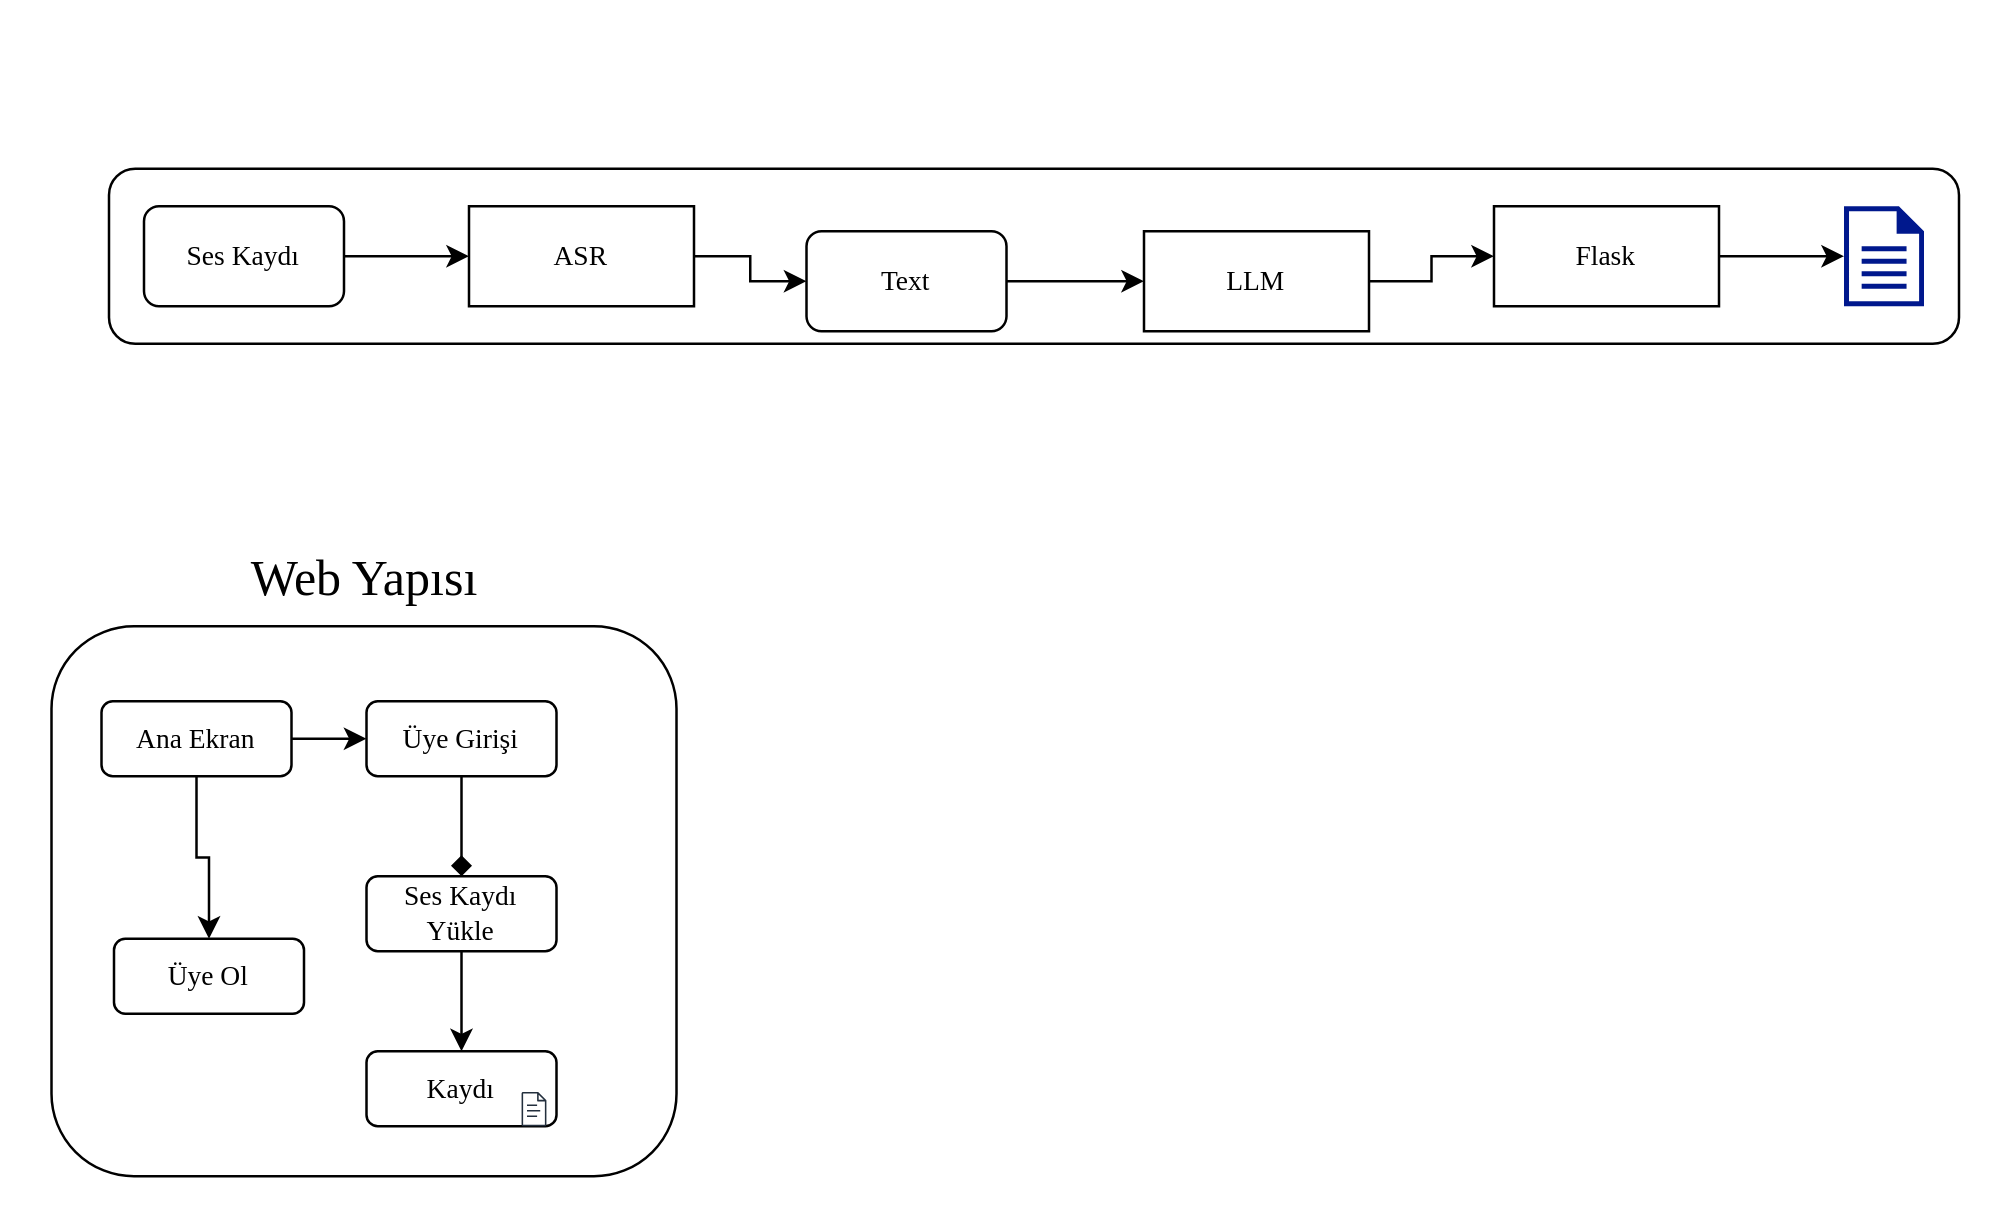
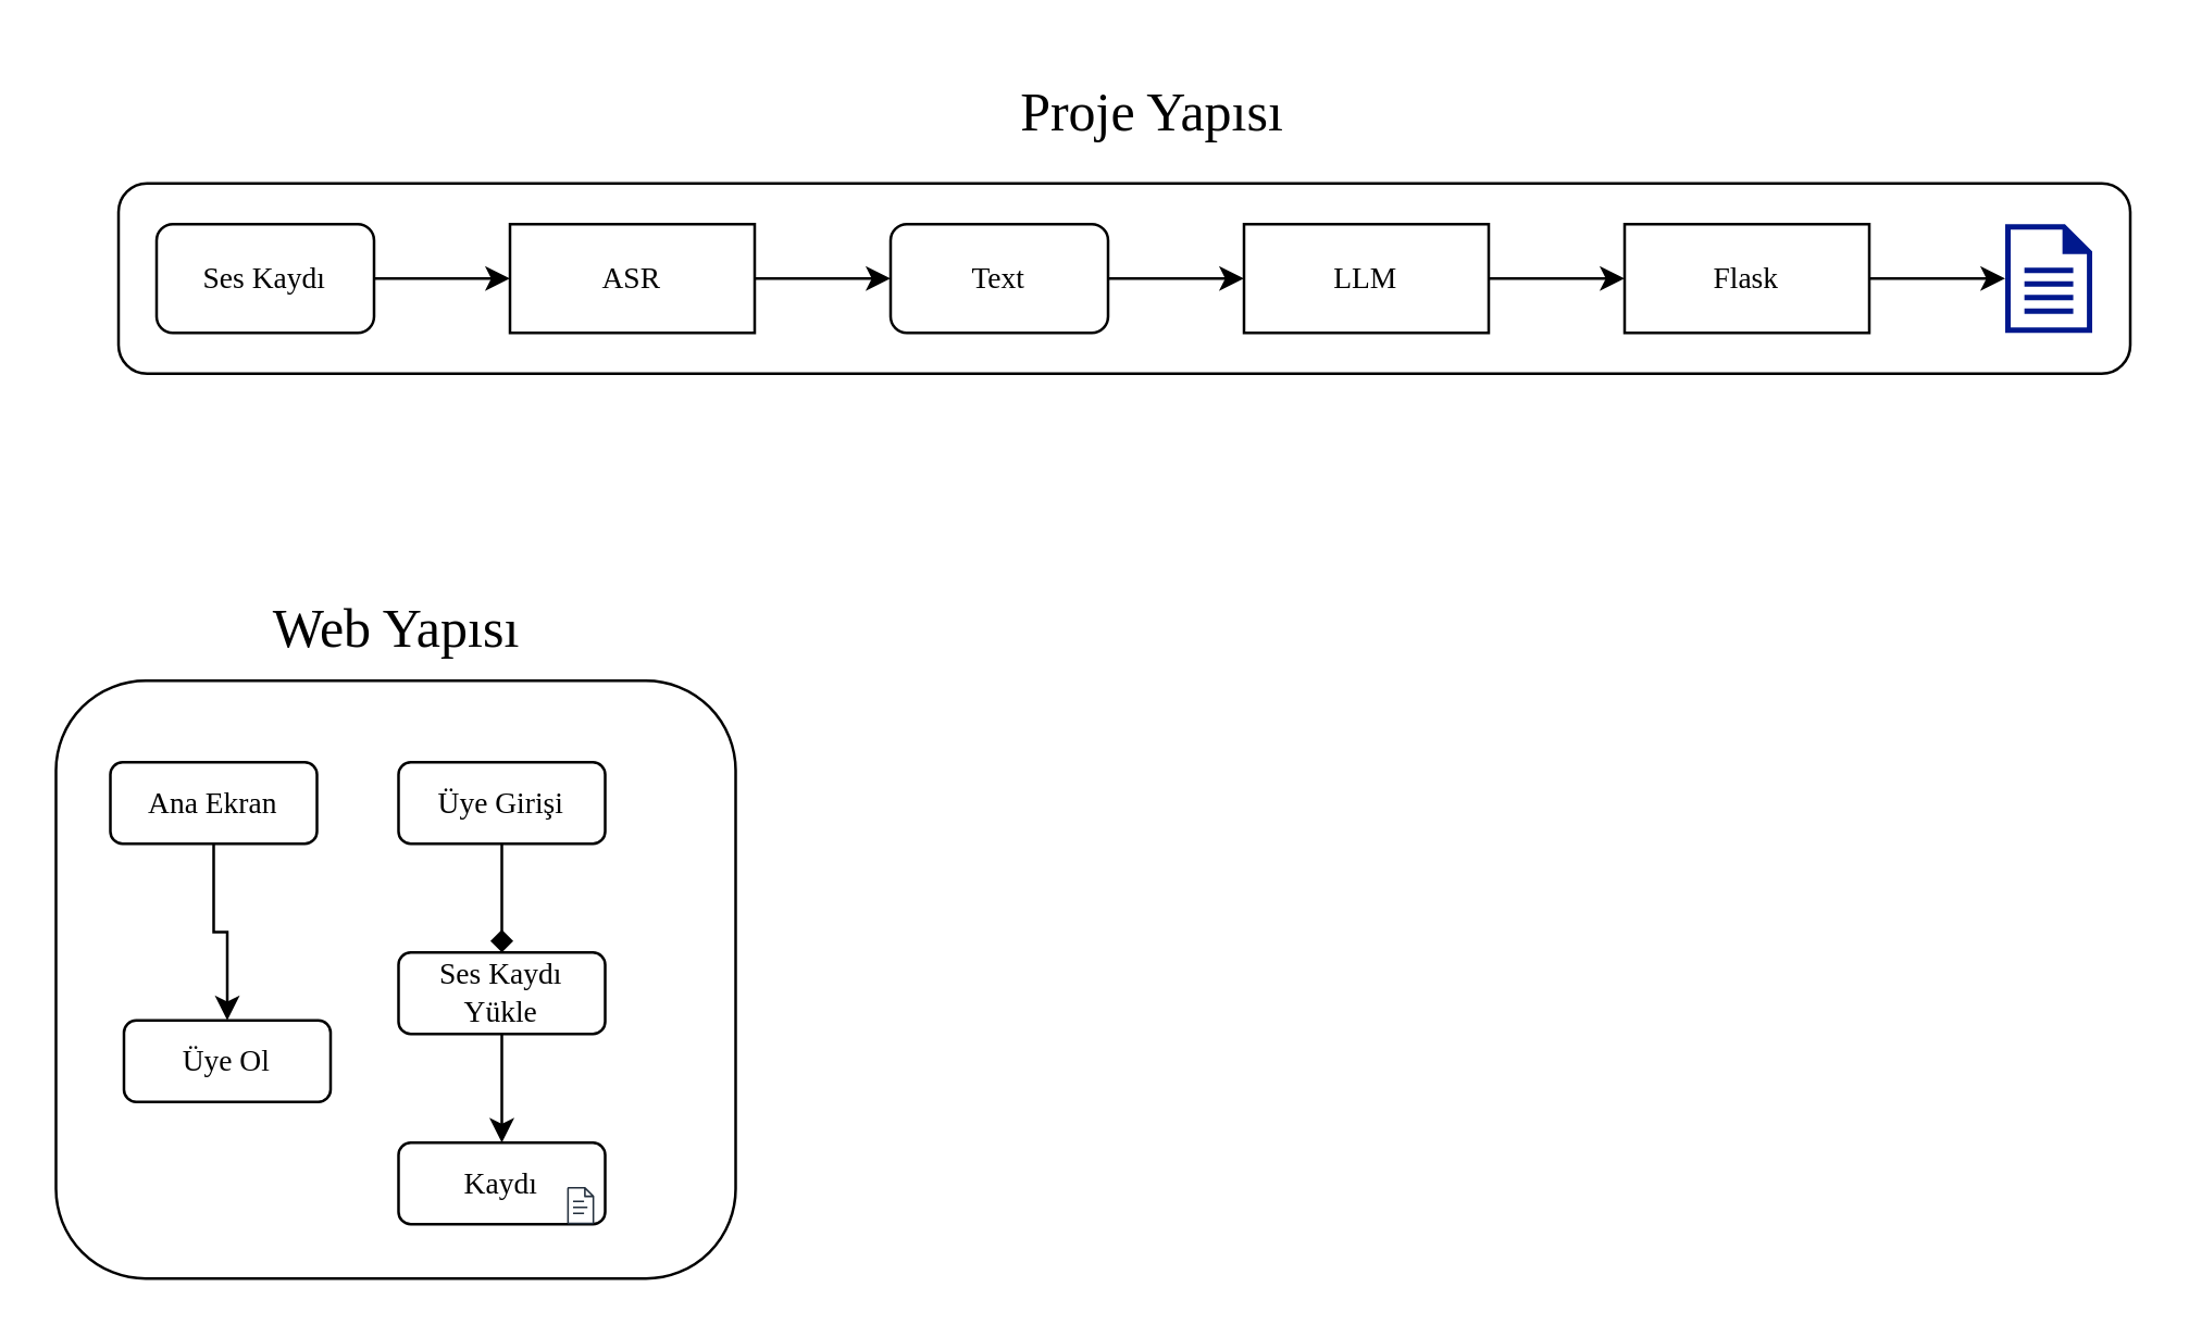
+ <mxCell id="14" value="Proje Yapısı" style="text;html=1;align=center;verticalAlign=middle;resizable=0;points=[];autosize=1;strokeColor=none;fillColor=none;fontSize=20;fontFamily=Poppins;fontSource=https%3A%2F%2Ffonts.googleapis.com%2Fcss%3Ffamily%3DPoppins;" vertex="1" parent="1"><mxGeometry x="353" y="20" width="140" height="40" as="geometry" /></mxCell>
- <mxCell id="3" value="Text" style="rounded=1;whiteSpace=wrap;html=1;fontFamily=Poppins;fontSource=https%3A%2F%2Ffonts.googleapis.com%2Fcss%3Ffamily%3DPoppins;fontSize=11;" vertex="1" parent="1"><mxGeometry x="322" y="92" width="80" height="40" as="geometry" /></mxCell>
+ <mxCell id="3" value="Text" style="rounded=1;whiteSpace=wrap;html=1;fontFamily=Poppins;fontSource=https%3A%2F%2Ffonts.googleapis.com%2Fcss%3Ffamily%3DPoppins;fontSize=11;" vertex="1" parent="1"><mxGeometry x="327" y="82" width="80" height="40" as="geometry" /></mxCell>
- <mxCell id="9" value="LLM" style="rounded=0;whiteSpace=wrap;html=1;fontFamily=Poppins;fontSource=https%3A%2F%2Ffonts.googleapis.com%2Fcss%3Ffamily%3DPoppins;fontSize=11;" vertex="1" parent="1"><mxGeometry x="457" y="92" width="90" height="40" as="geometry" /></mxCell>
+ <mxCell id="9" value="LLM" style="rounded=0;whiteSpace=wrap;html=1;fontFamily=Poppins;fontSource=https%3A%2F%2Ffonts.googleapis.com%2Fcss%3Ffamily%3DPoppins;fontSize=11;" vertex="1" parent="1"><mxGeometry x="457" y="82" width="90" height="40" as="geometry" /></mxCell>
- <mxCell id="15" style="edgeStyle=orthogonalEdgeStyle;rounded=0;orthogonalLoop=1;jettySize=auto;html=1;fontFamily=Poppins;fontSource=https%3A%2F%2Ffonts.googleapis.com%2Fcss%3Ffamily%3DPoppins;fontSize=11;" edge="1" parent="1" source="17" target="20"><mxGeometry relative="1" as="geometry" /></mxCell>
